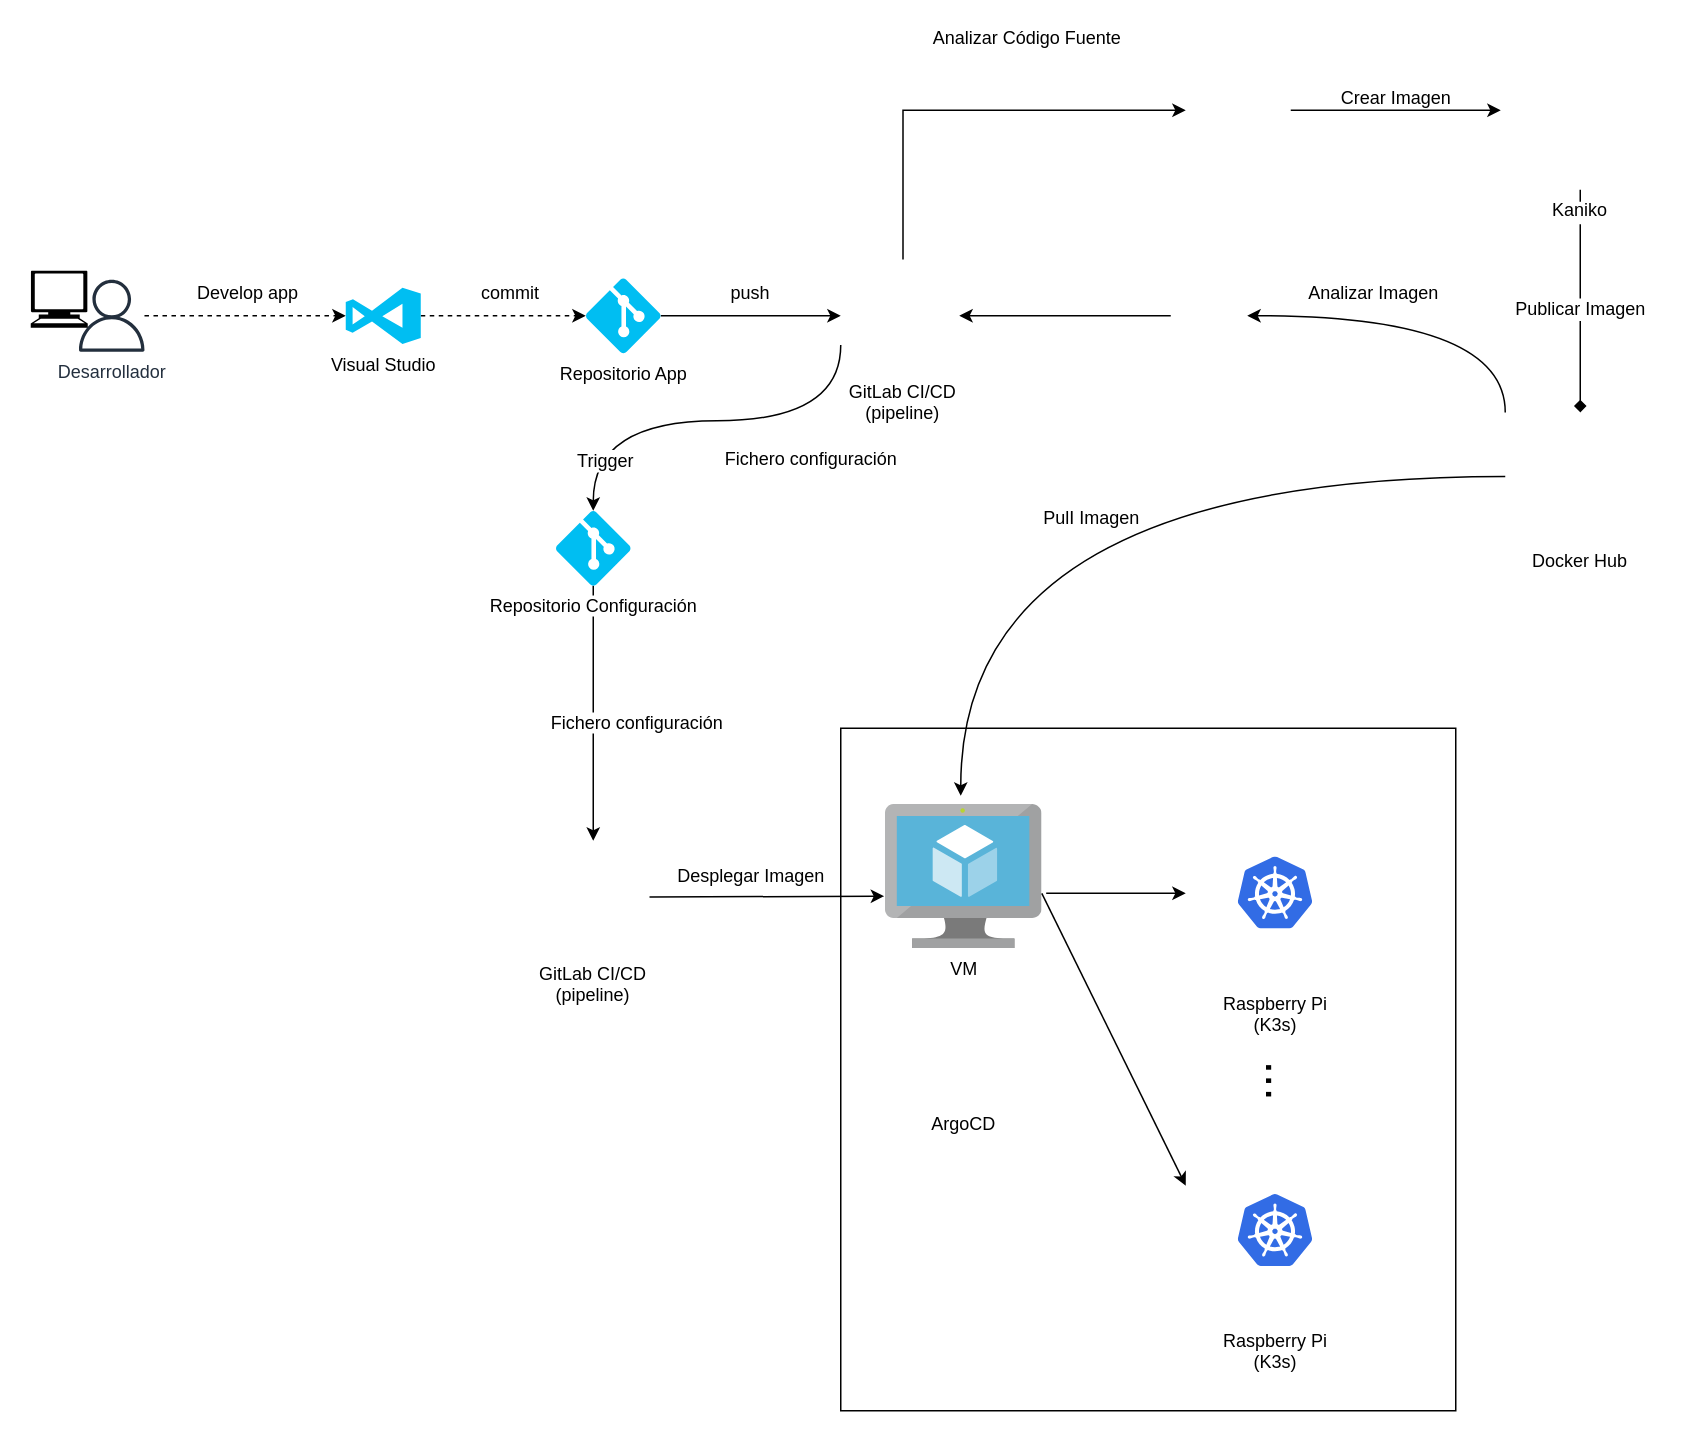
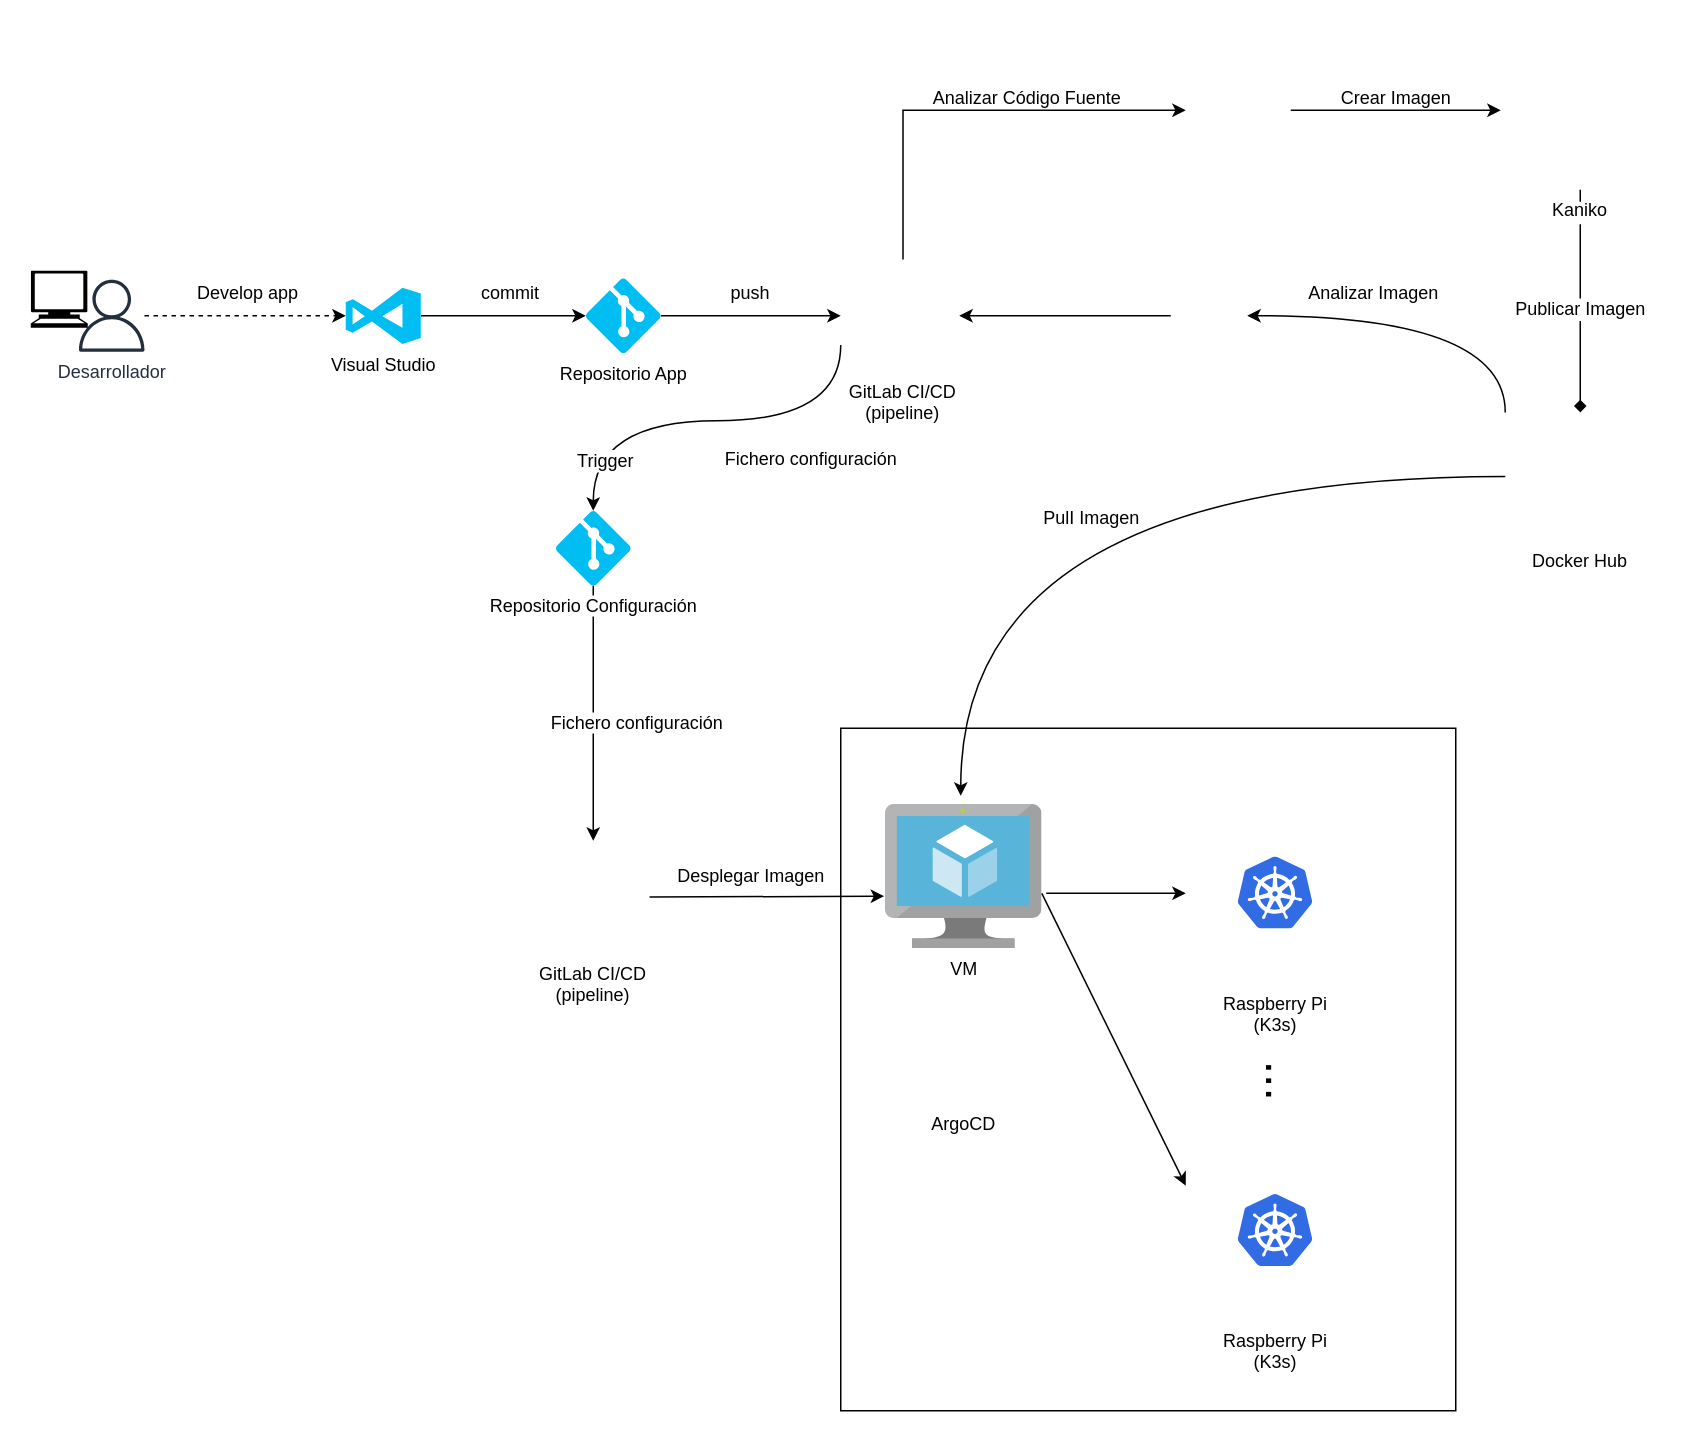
- <mxCell id="26" value="Analizar Código Fuente" style="text;html=1;align=center;verticalAlign=middle;resizable=0;points=[];autosize=1;strokeColor=none;fillColor=none;" vertex="1" parent="1"><mxGeometry x="609" y="10" width="150" height="30" as="geometry" /></mxCell>
+ <mxCell id="26" value="Analizar Código Fuente" style="text;html=1;align=center;verticalAlign=middle;resizable=0;points=[];autosize=1;strokeColor=none;fillColor=none;" vertex="1" parent="1"><mxGeometry x="609" y="50" width="150" height="30" as="geometry" /></mxCell>
- <mxCell id="8" style="edgeStyle=orthogonalEdgeStyle;rounded=0;orthogonalLoop=1;jettySize=auto;html=1;exitX=1;exitY=0.5;exitDx=0;exitDy=0;exitPerimeter=0;entryX=0;entryY=0.5;entryDx=0;entryDy=0;entryPerimeter=0;dashed=1;" edge="1" parent="1" source="9" target="11"><mxGeometry relative="1" as="geometry" /></mxCell>
+ <mxCell id="8" style="edgeStyle=orthogonalEdgeStyle;rounded=0;orthogonalLoop=1;jettySize=auto;html=1;exitX=1;exitY=0.5;exitDx=0;exitDy=0;exitPerimeter=0;entryX=0;entryY=0.5;entryDx=0;entryDy=0;entryPerimeter=0;" edge="1" parent="1" source="9" target="11"><mxGeometry relative="1" as="geometry" /></mxCell>
